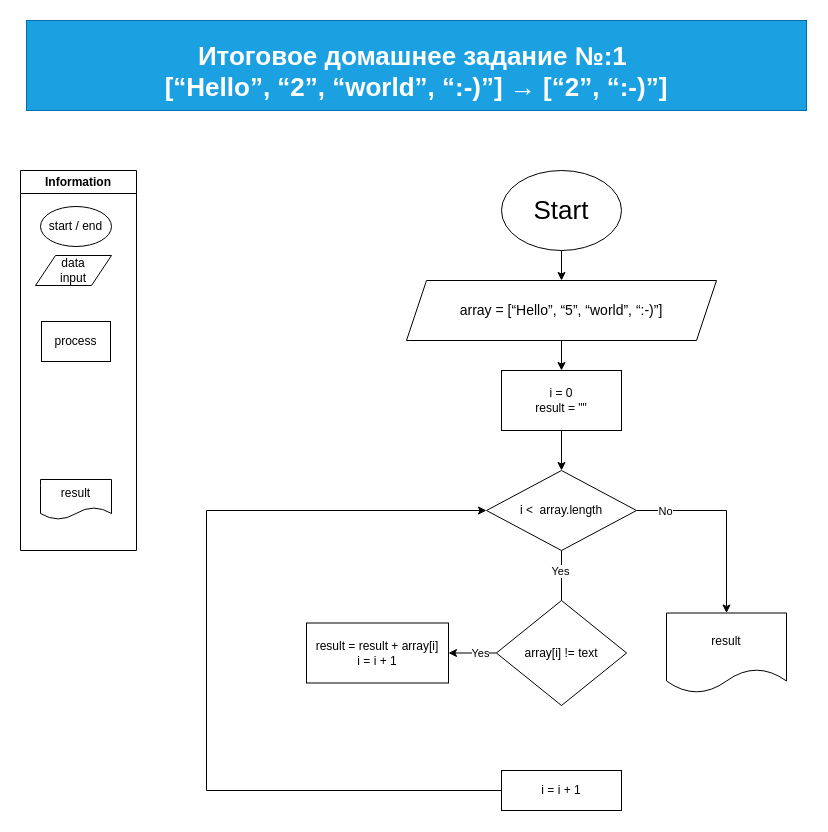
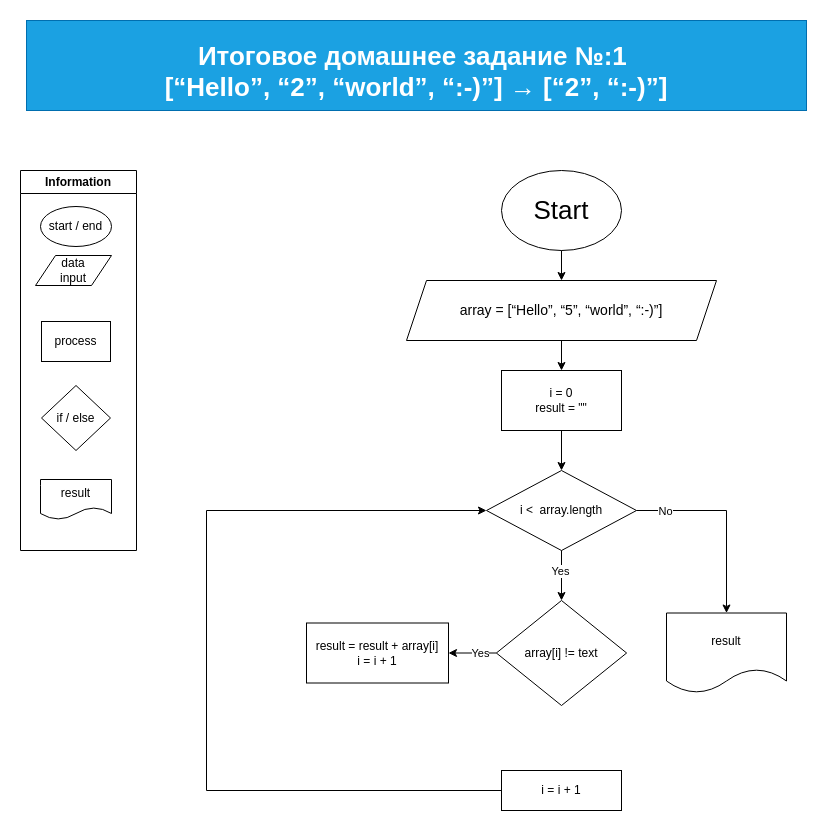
+ <mxCell id="10" value="if / else" style="rhombus;whiteSpace=wrap;html=1;" parent="5" vertex="1"><mxGeometry x="21" y="215" width="69" height="65" as="geometry" /></mxCell>
- <mxCell id="16" value="" style="endArrow=none;html=1;rounded=0;exitX=0.5;exitY=1;exitDx=0;exitDy=0;entryX=0.5;entryY=0;entryDx=0;entryDy=0;" parent="1" source="15" target="18" edge="1"><mxGeometry width="50" height="50" relative="1" as="geometry"><mxPoint x="561" y="550" as="sourcePoint" /><mxPoint x="561" y="595" as="targetPoint" /><Array as="points" /></mxGeometry></mxCell>
+ <mxCell id="16" value="" style="endArrow=classic;html=1;rounded=0;exitX=0.5;exitY=1;exitDx=0;exitDy=0;entryX=0.5;entryY=0;entryDx=0;entryDy=0;" parent="1" source="15" target="18" edge="1"><mxGeometry width="50" height="50" relative="1" as="geometry"><mxPoint x="561" y="550" as="sourcePoint" /><mxPoint x="561" y="595" as="targetPoint" /><Array as="points" /></mxGeometry></mxCell>
